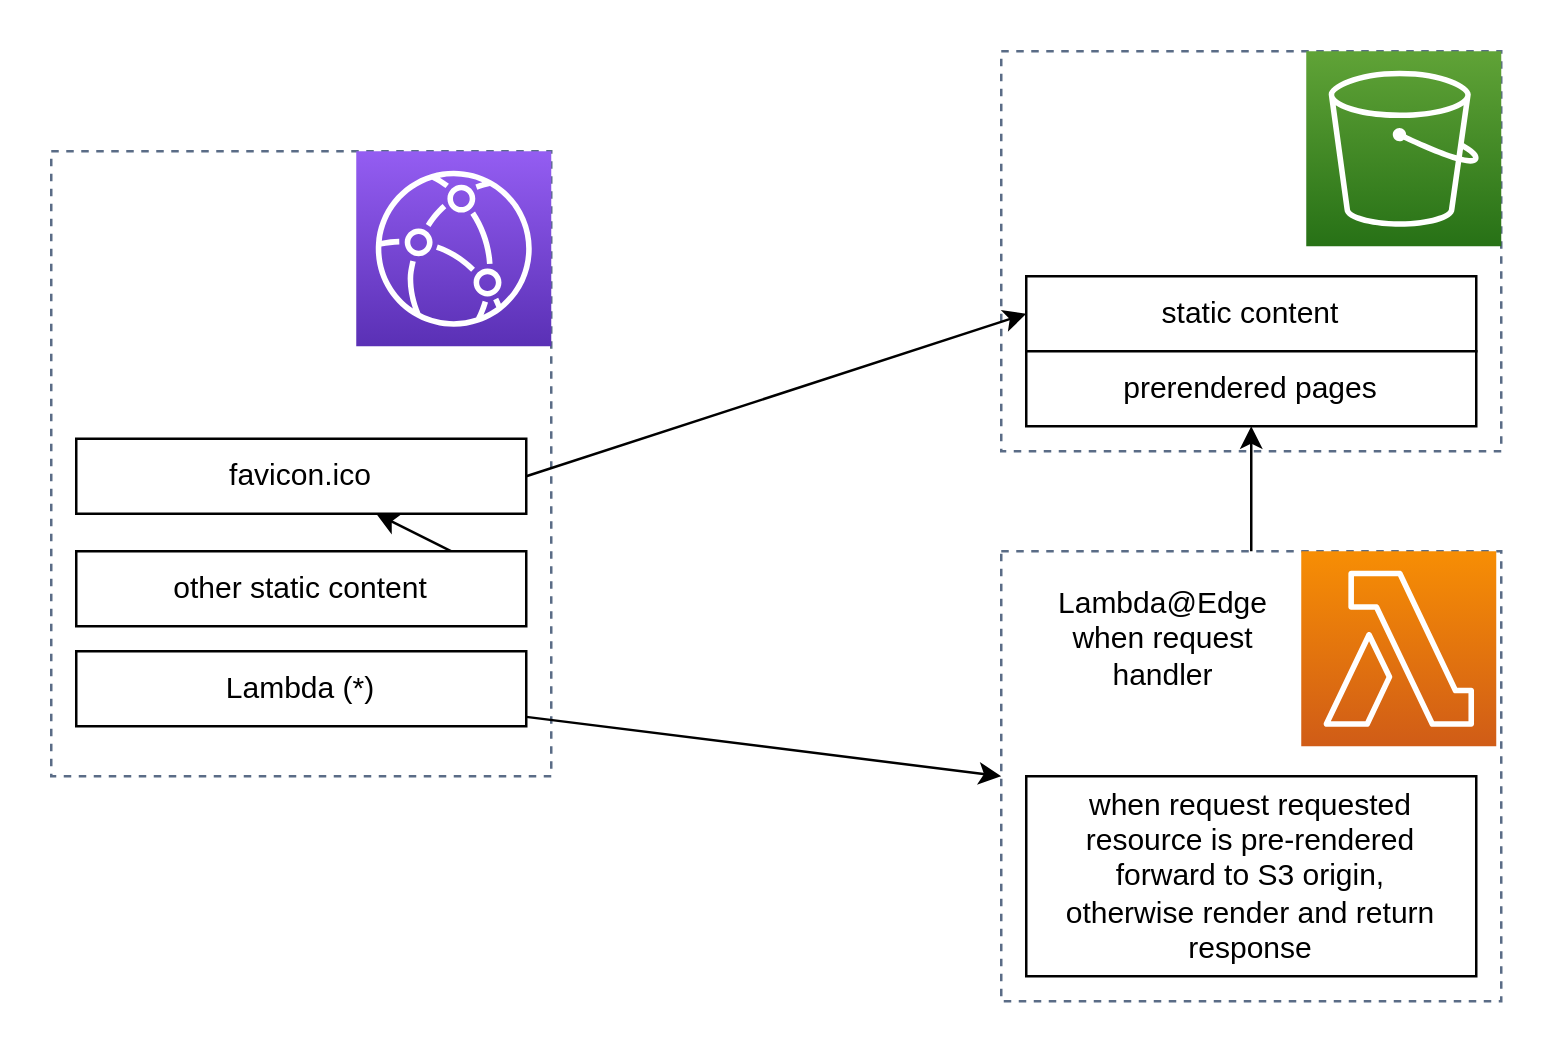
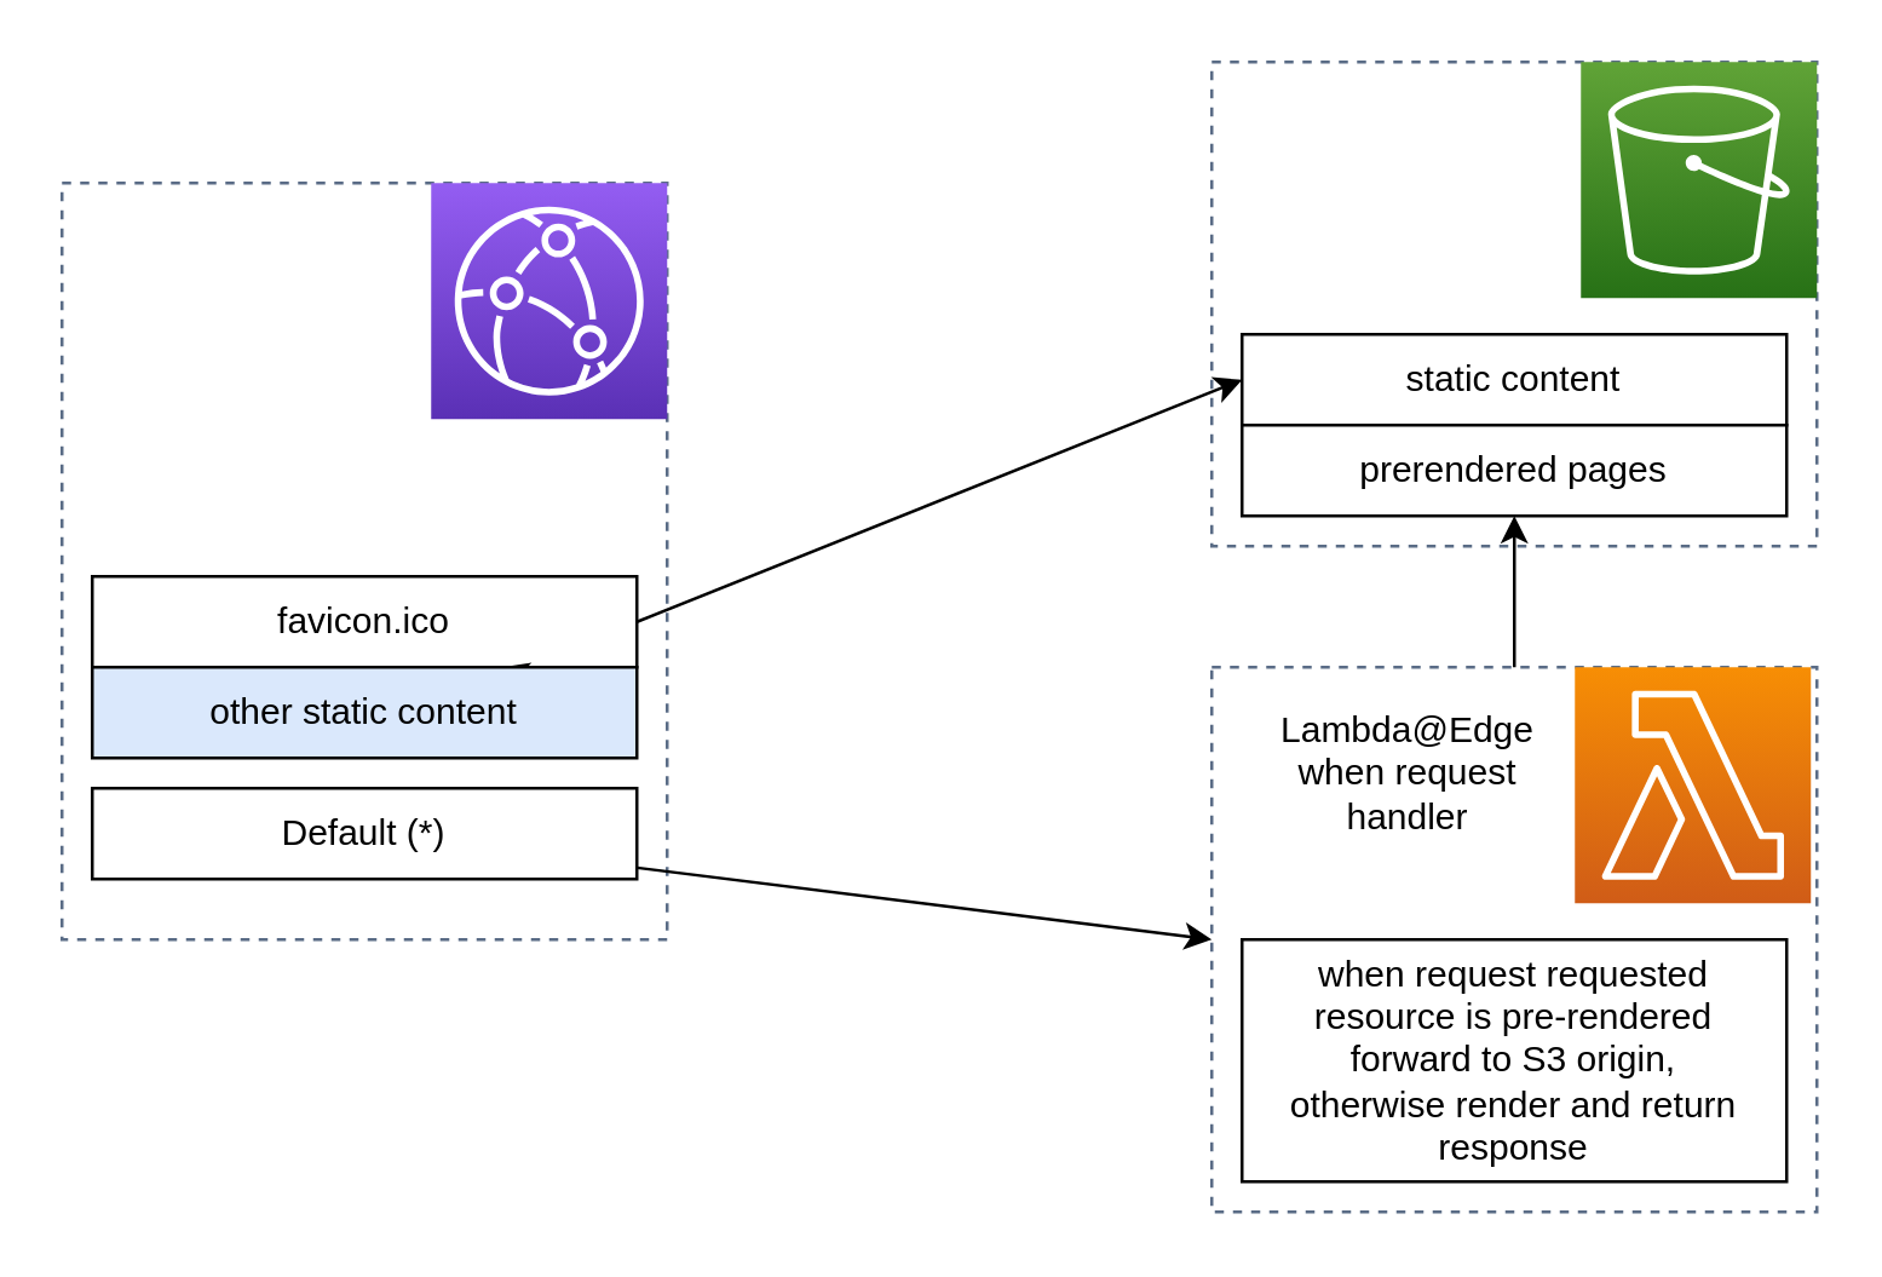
- <mxCell id="12" value="favicon.ico" style="rounded=0;whiteSpace=wrap;html=1;" parent="1" vertex="1"><mxGeometry x="30" y="175" width="180" height="30" as="geometry" /></mxCell>
+ <mxCell id="12" value="favicon.ico" style="rounded=0;whiteSpace=wrap;html=1;" parent="1" vertex="1"><mxGeometry x="30" y="190" width="180" height="30" as="geometry" /></mxCell>
- <mxCell id="14" value="other static content" style="rounded=0;whiteSpace=wrap;html=1;" parent="1" vertex="1"><mxGeometry x="30" y="220" width="180" height="30" as="geometry" /></mxCell>
+ <mxCell id="14" value="other static content" style="rounded=0;whiteSpace=wrap;html=1;fillColor=#dae8fc;" parent="1" vertex="1"><mxGeometry x="30" y="220" width="180" height="30" as="geometry" /></mxCell>
- <mxCell id="16" value="Lambda (*)" style="rounded=0;whiteSpace=wrap;html=1;" parent="1" vertex="1"><mxGeometry x="30" y="260" width="180" height="30" as="geometry" /></mxCell>
+ <mxCell id="16" value="Default (*)" style="rounded=0;whiteSpace=wrap;html=1;" parent="1" vertex="1"><mxGeometry x="30" y="260" width="180" height="30" as="geometry" /></mxCell>
